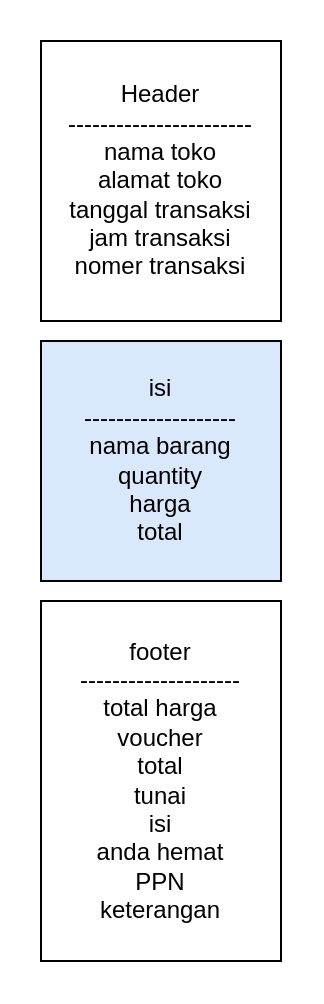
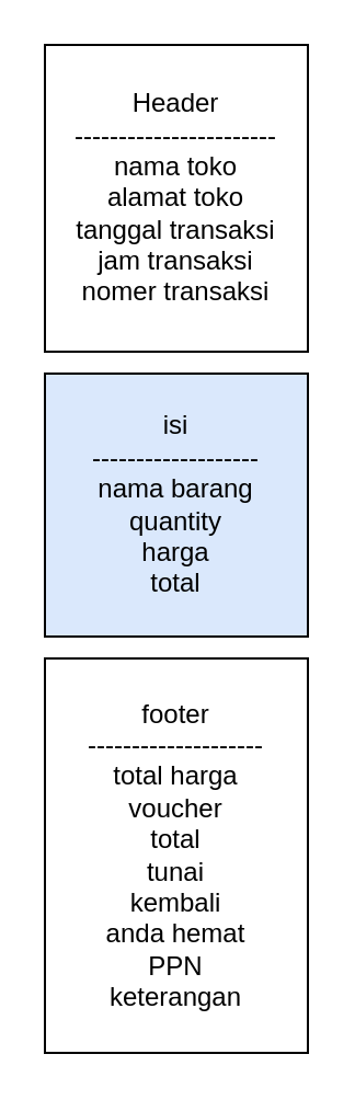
- <mxCell id="4" value="&lt;div&gt;footer&lt;/div&gt;&lt;div&gt;--------------------&lt;/div&gt;&lt;div&gt;total harga&lt;/div&gt;&lt;div&gt;voucher&lt;/div&gt;&lt;div&gt;total&lt;/div&gt;&lt;div&gt;tunai&lt;/div&gt;&lt;div&gt;isi&lt;/div&gt;&lt;div&gt;anda hemat&lt;/div&gt;&lt;div&gt;PPN&lt;/div&gt;&lt;div&gt;keterangan&lt;br&gt;&lt;/div&gt;" style="rounded=0;whiteSpace=wrap;html=1;" vertex="1" parent="1"><mxGeometry x="20" y="300" width="120" height="180" as="geometry" /></mxCell>
+ <mxCell id="4" value="&lt;div&gt;footer&lt;/div&gt;&lt;div&gt;--------------------&lt;/div&gt;&lt;div&gt;total harga&lt;/div&gt;&lt;div&gt;voucher&lt;/div&gt;&lt;div&gt;total&lt;/div&gt;&lt;div&gt;tunai&lt;/div&gt;&lt;div&gt;kembali&lt;/div&gt;&lt;div&gt;anda hemat&lt;/div&gt;&lt;div&gt;PPN&lt;/div&gt;&lt;div&gt;keterangan&lt;br&gt;&lt;/div&gt;" style="rounded=0;whiteSpace=wrap;html=1;" vertex="1" parent="1"><mxGeometry x="20" y="300" width="120" height="180" as="geometry" /></mxCell>
